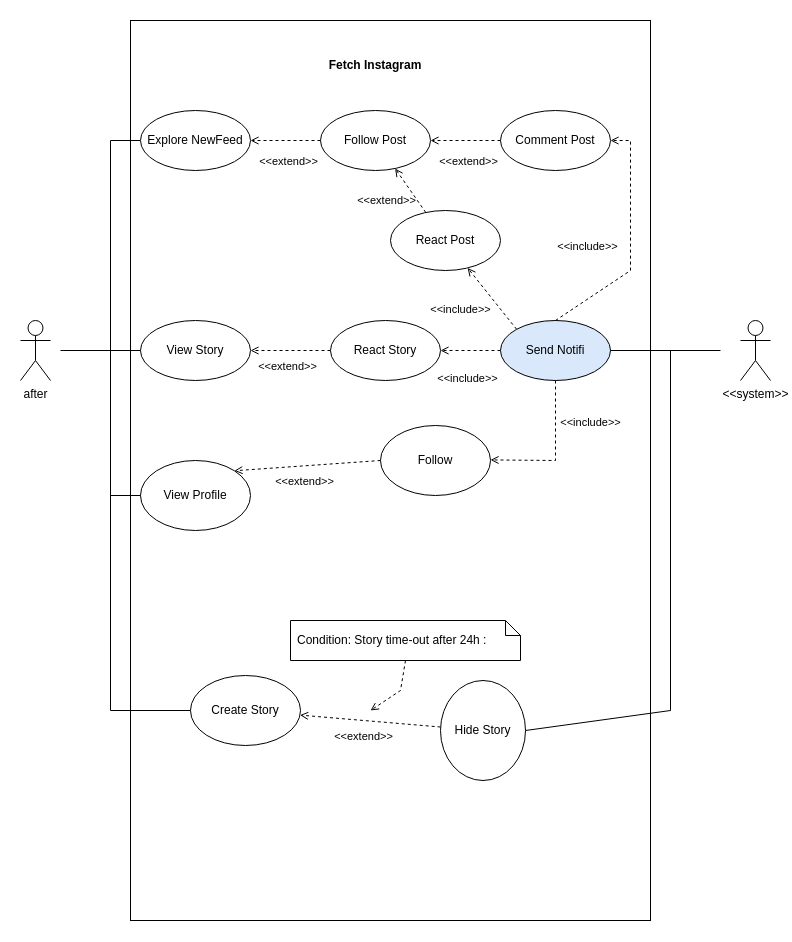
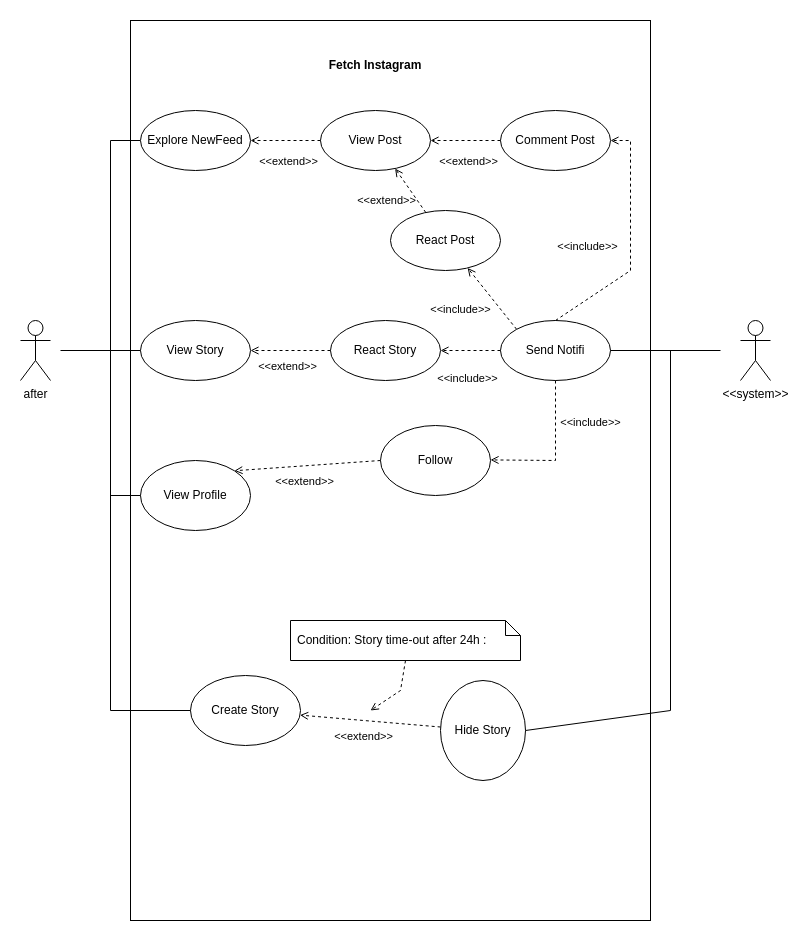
- <mxCell id="4" value="Follow Post" style="ellipse;whiteSpace=wrap;html=1;" parent="1" vertex="1"><mxGeometry x="320" y="110" width="110" height="60" as="geometry" /></mxCell>
+ <mxCell id="4" value="View Post" style="ellipse;whiteSpace=wrap;html=1;" parent="1" vertex="1"><mxGeometry x="320" y="110" width="110" height="60" as="geometry" /></mxCell>
- <mxCell id="10" value="Send Notifi" style="ellipse;whiteSpace=wrap;html=1;fillColor=#dae8fc;" parent="1" vertex="1"><mxGeometry x="500" y="320" width="110" height="60" as="geometry" /></mxCell>
+ <mxCell id="10" value="Send Notifi" style="ellipse;whiteSpace=wrap;html=1;" parent="1" vertex="1"><mxGeometry x="500" y="320" width="110" height="60" as="geometry" /></mxCell>
